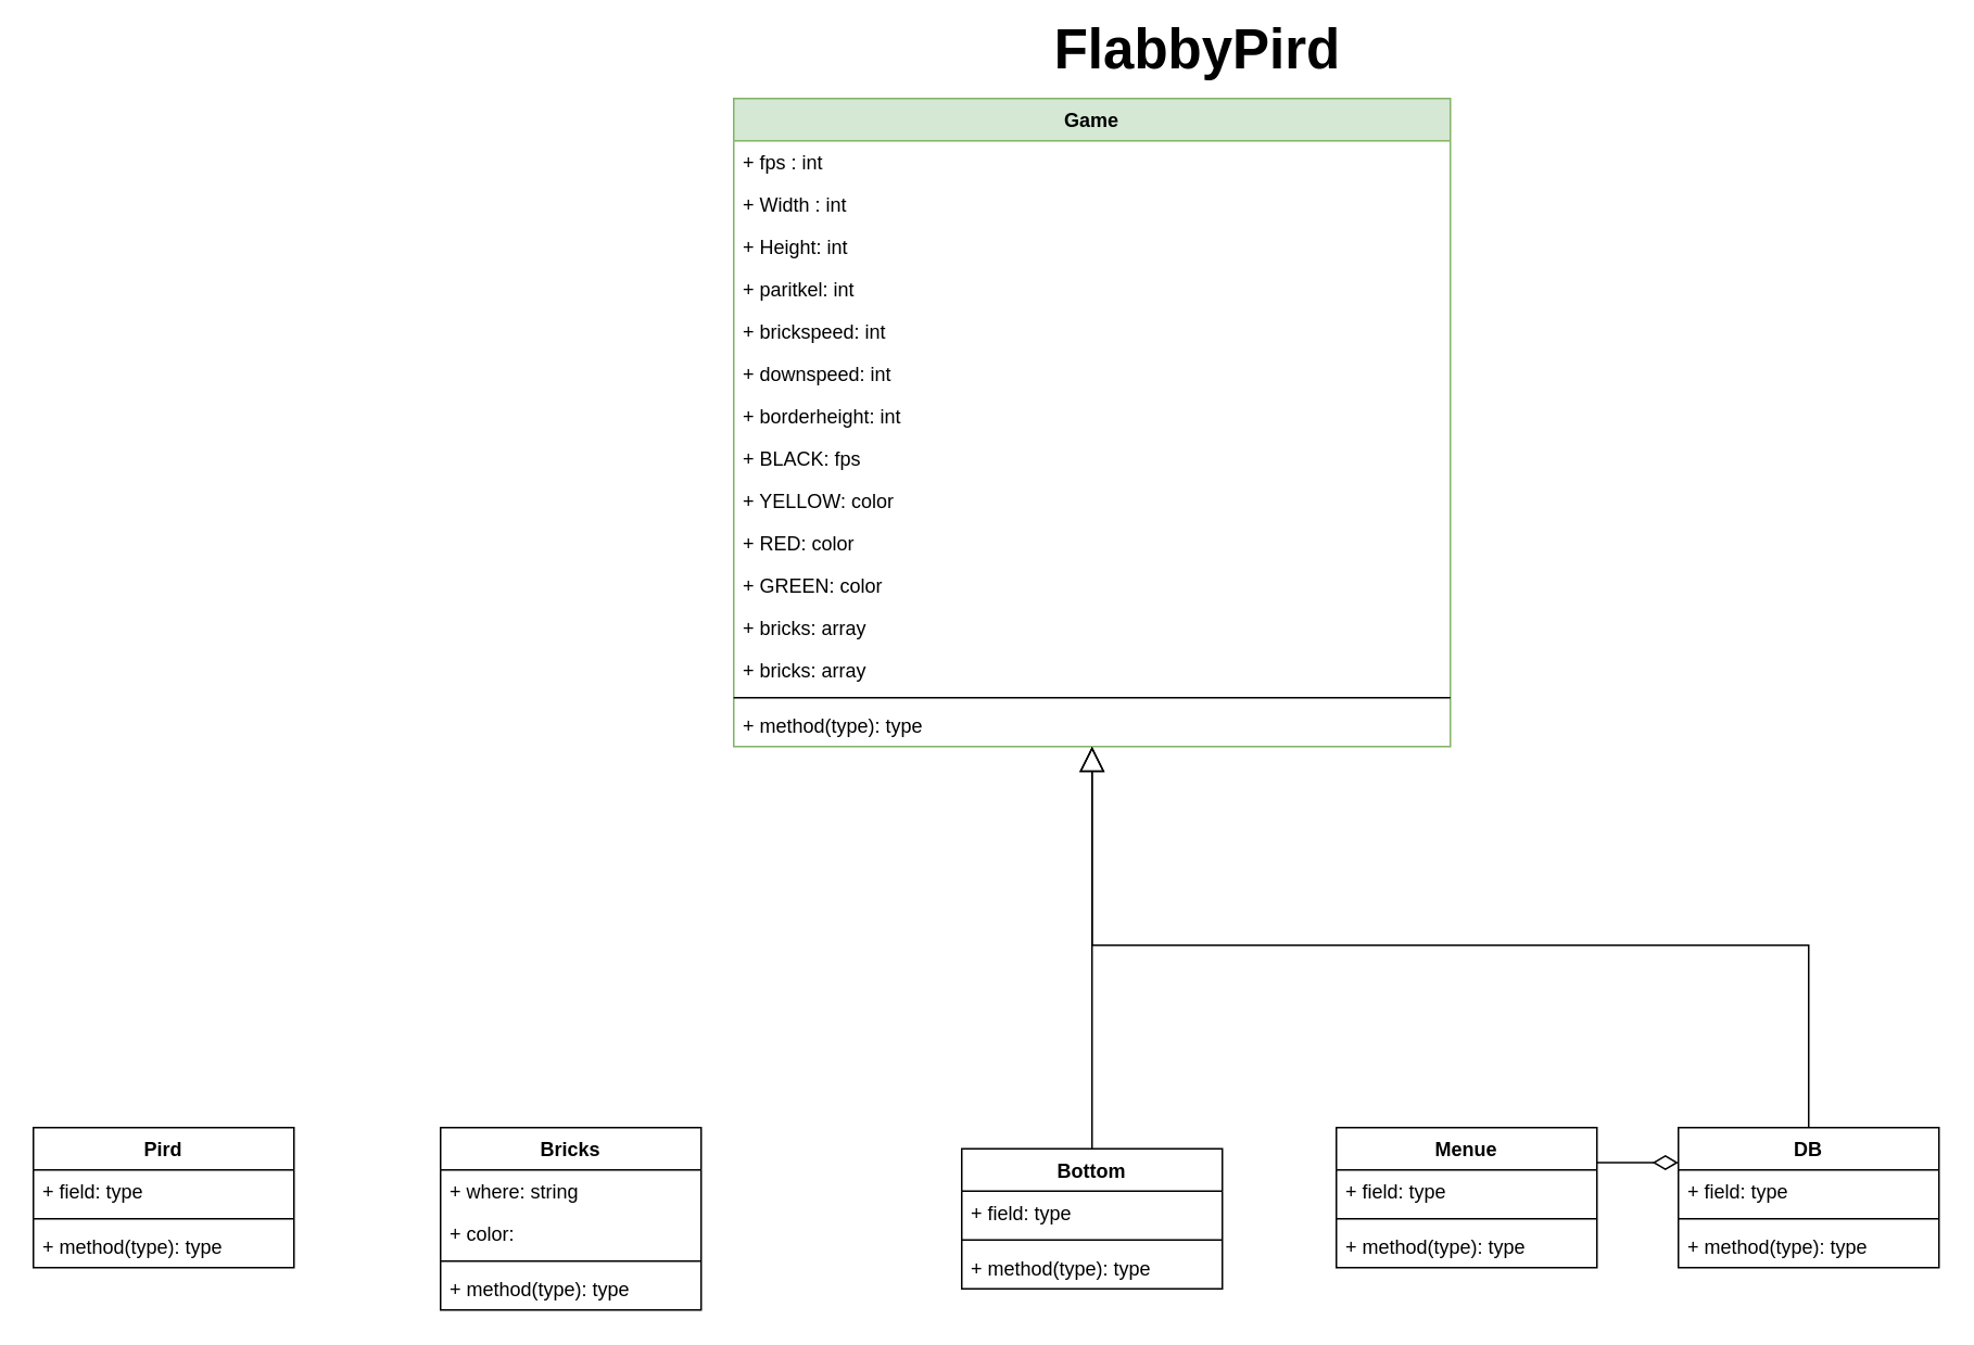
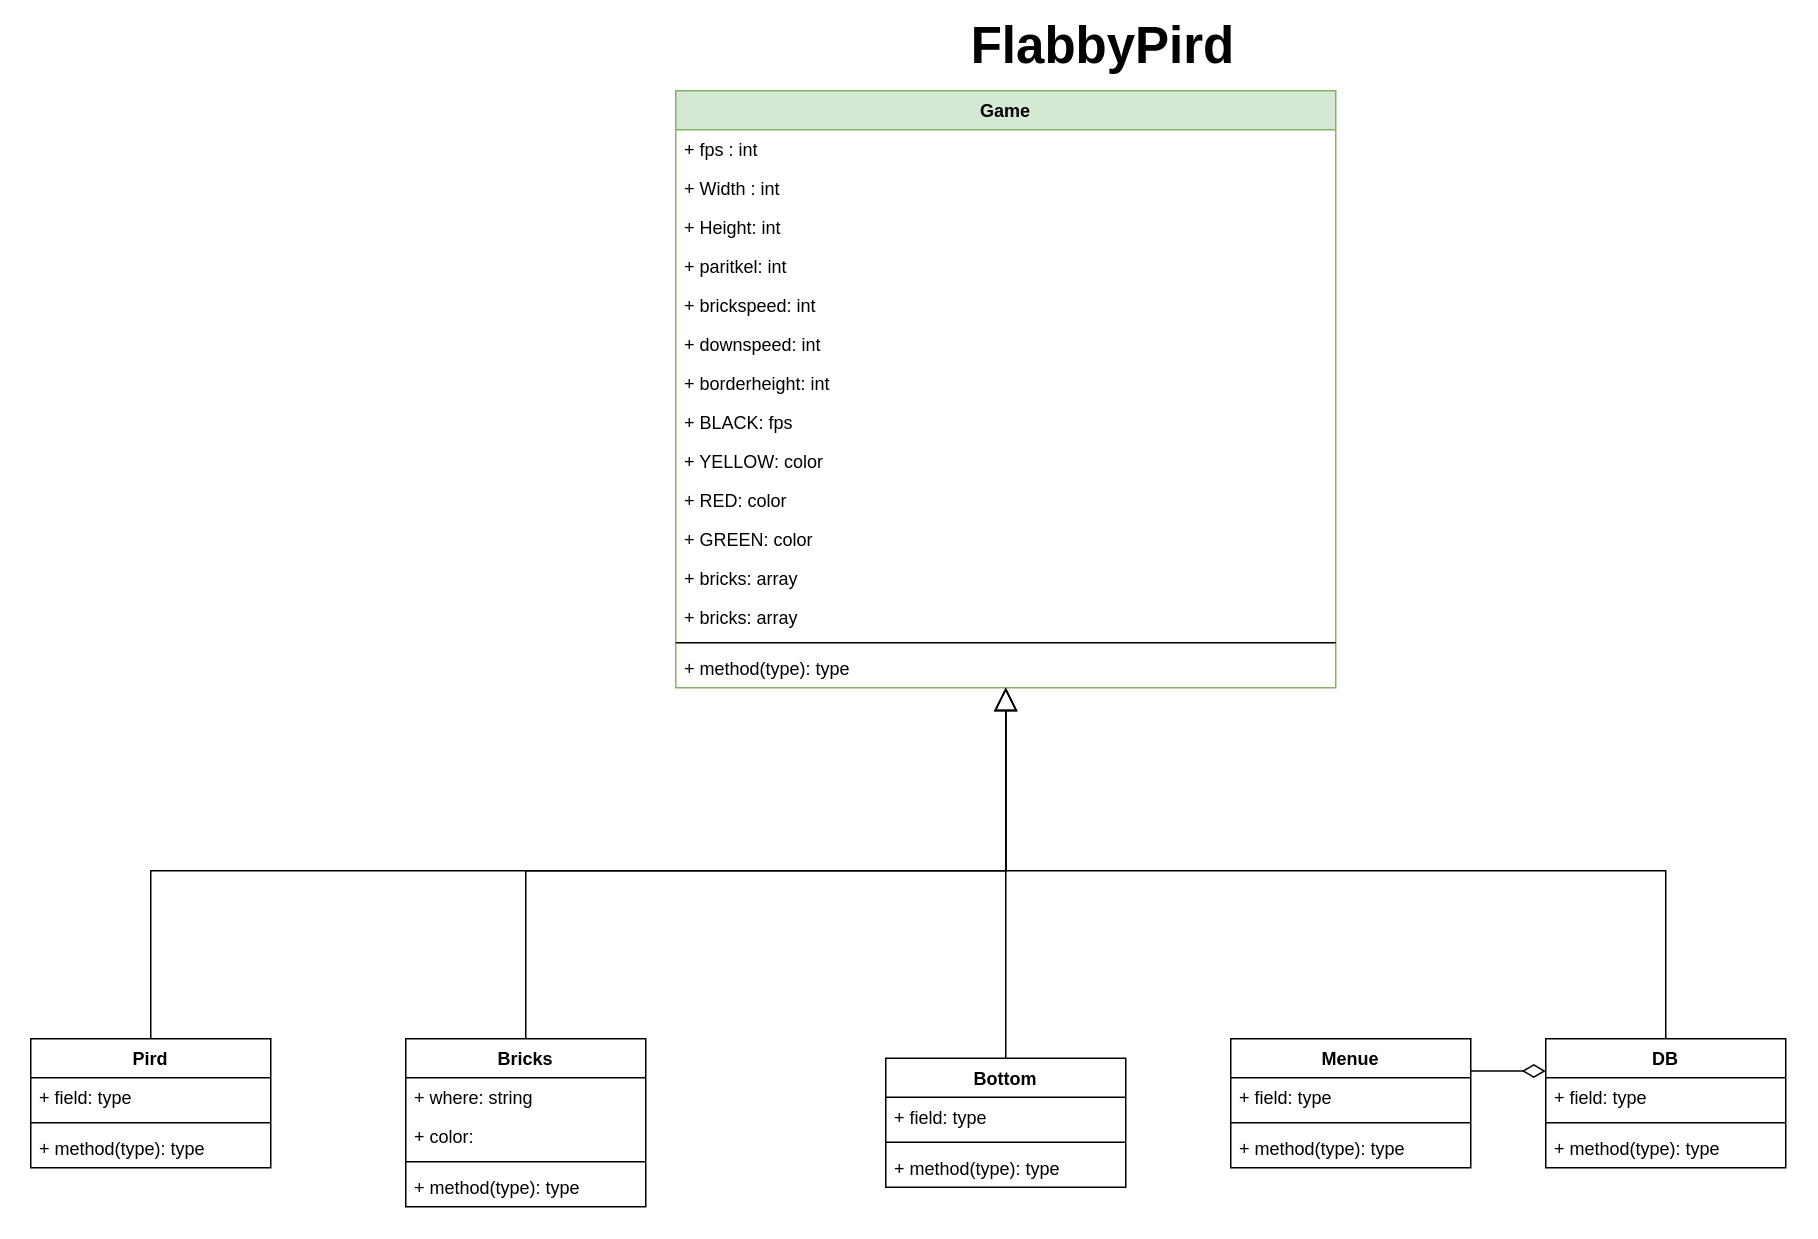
+ <mxCell id="19" style="edgeStyle=orthogonalEdgeStyle;rounded=0;orthogonalLoop=1;jettySize=auto;html=1;exitX=0.5;exitY=0;exitDx=0;exitDy=0;endArrow=block;endFill=0;endSize=13;" parent="1" source="20" target="3" edge="1"><mxGeometry relative="1" as="geometry"><mxPoint x="660" y="660" as="targetPoint" /></mxGeometry></mxCell>
+ <mxCell id="24" style="edgeStyle=orthogonalEdgeStyle;rounded=0;orthogonalLoop=1;jettySize=auto;html=1;exitX=0.5;exitY=0;exitDx=0;exitDy=0;endArrow=block;endFill=0;endSize=13;" parent="1" source="25" target="3" edge="1"><mxGeometry relative="1" as="geometry"><mxPoint x="660" y="660" as="targetPoint" /></mxGeometry></mxCell>
